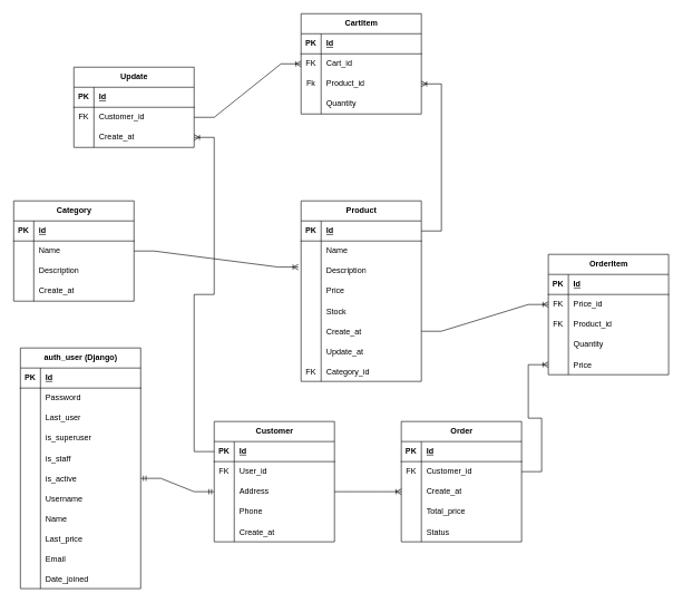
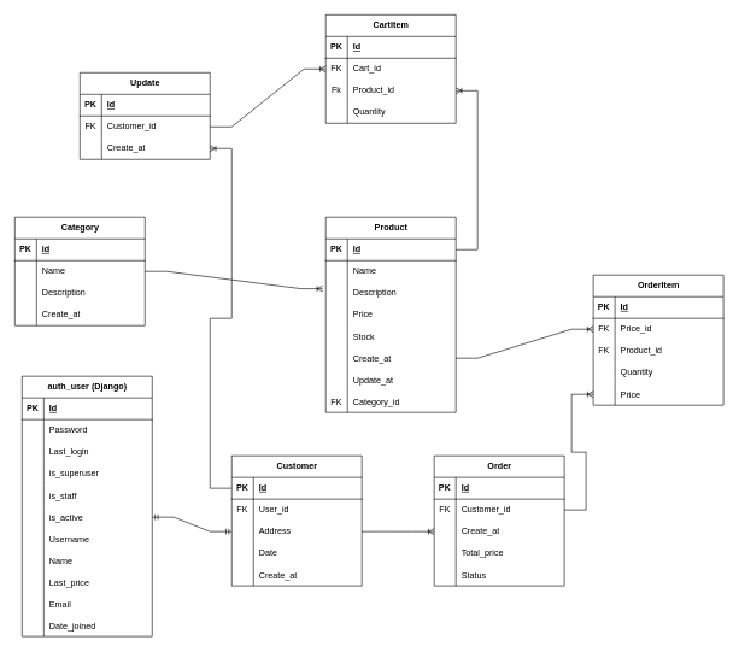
- <mxCell id="49" value="Last_user" style="shape=partialRectangle;connectable=0;fillColor=none;top=0;left=0;bottom=0;right=0;align=left;spacingLeft=6;overflow=hidden;whiteSpace=wrap;html=1;" vertex="1" parent="47"><mxGeometry x="30" width="150" height="30" as="geometry"><mxRectangle width="150" height="30" as="alternateBounds" /></mxGeometry></mxCell>
+ <mxCell id="49" value="Last_login" style="shape=partialRectangle;connectable=0;fillColor=none;top=0;left=0;bottom=0;right=0;align=left;spacingLeft=6;overflow=hidden;whiteSpace=wrap;html=1;" vertex="1" parent="47"><mxGeometry x="30" width="150" height="30" as="geometry"><mxRectangle width="150" height="30" as="alternateBounds" /></mxGeometry></mxCell>
- <mxCell id="86" value="Phone" style="shape=partialRectangle;connectable=0;fillColor=none;top=0;left=0;bottom=0;right=0;align=left;spacingLeft=6;overflow=hidden;whiteSpace=wrap;html=1;" vertex="1" parent="84"><mxGeometry x="30" width="150" height="30" as="geometry"><mxRectangle width="150" height="30" as="alternateBounds" /></mxGeometry></mxCell>
+ <mxCell id="86" value="Date" style="shape=partialRectangle;connectable=0;fillColor=none;top=0;left=0;bottom=0;right=0;align=left;spacingLeft=6;overflow=hidden;whiteSpace=wrap;html=1;" vertex="1" parent="84"><mxGeometry x="30" width="150" height="30" as="geometry"><mxRectangle width="150" height="30" as="alternateBounds" /></mxGeometry></mxCell>
